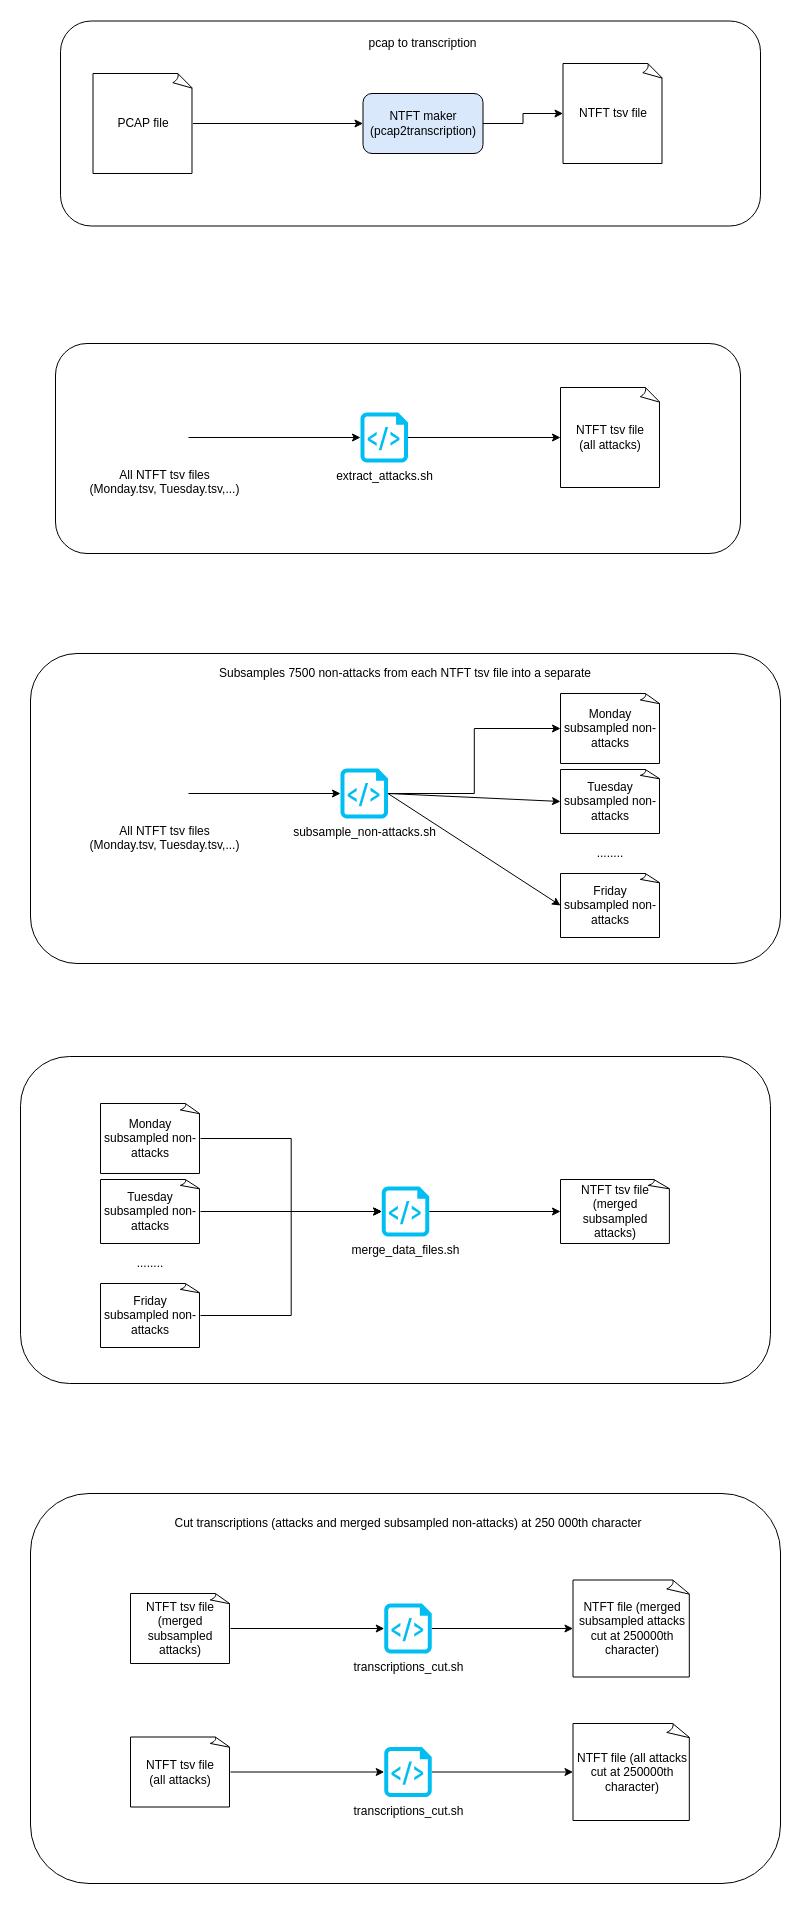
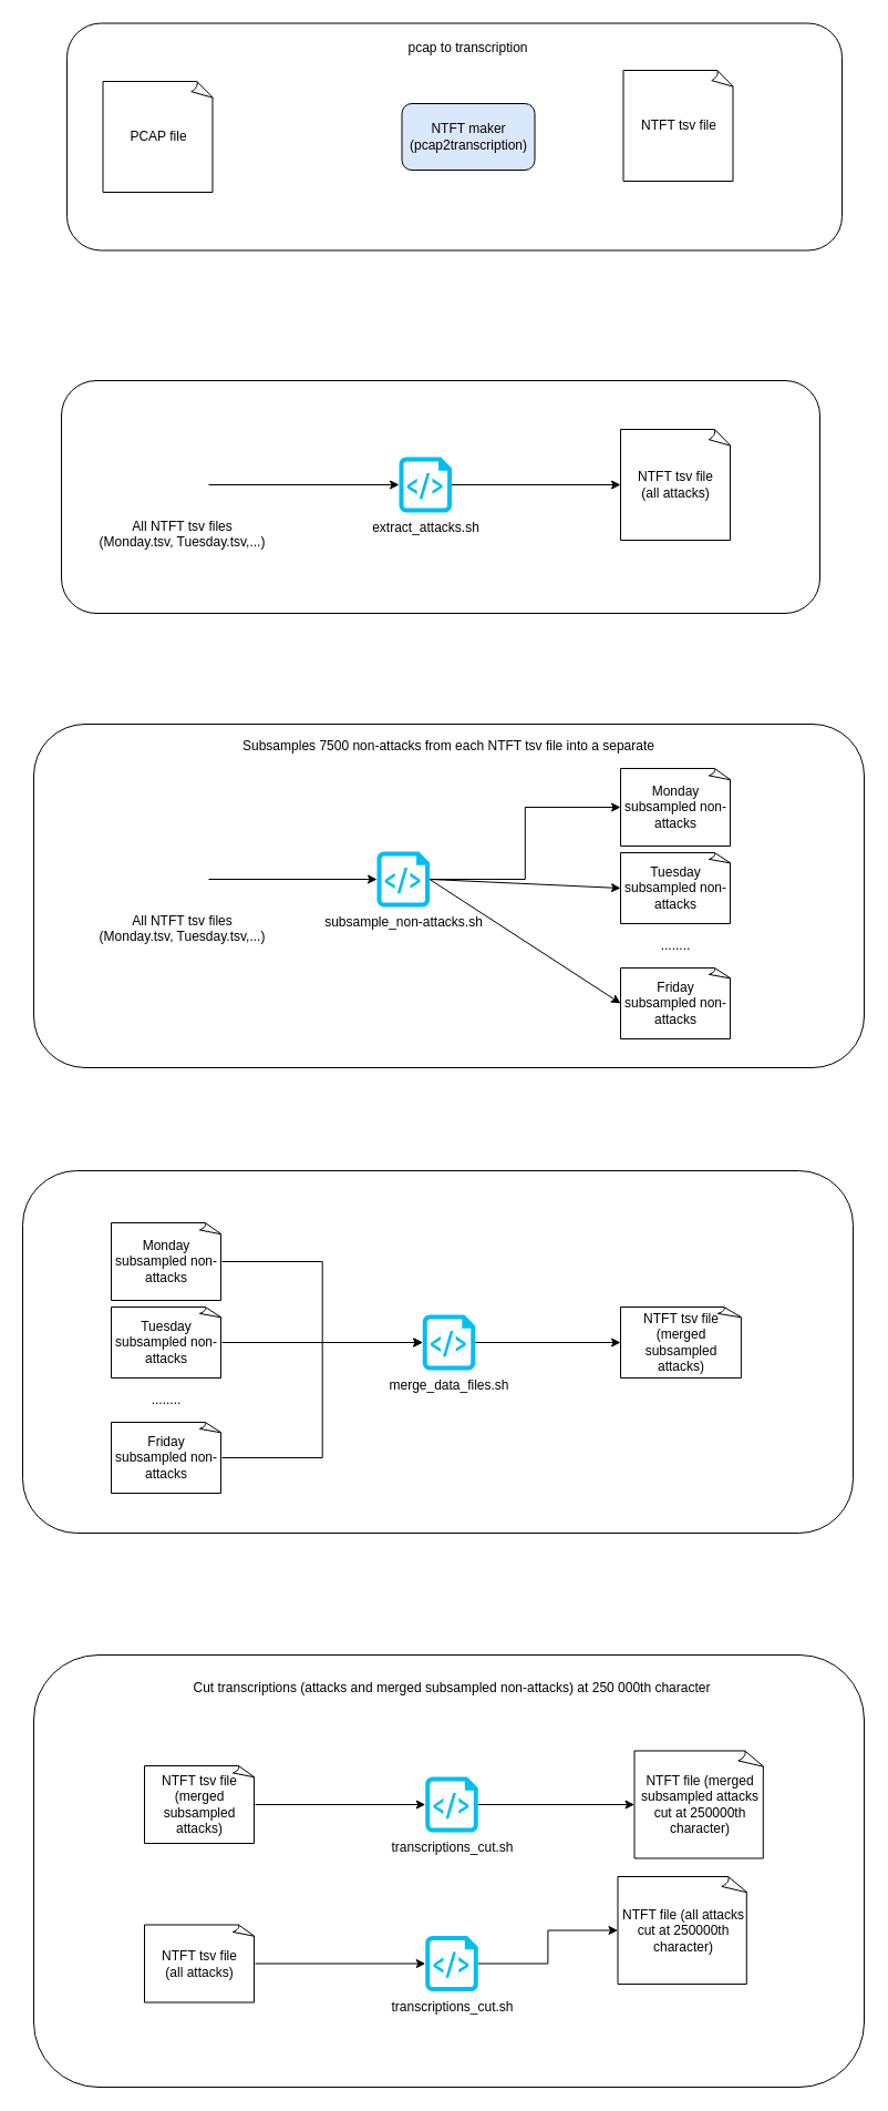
- <mxCell id="6" value="" style="edgeStyle=orthogonalEdgeStyle;rounded=0;orthogonalLoop=1;jettySize=auto;html=1;entryX=0;entryY=0.5;entryDx=0;entryDy=0;entryPerimeter=0;" edge="1" parent="1" source="7" target="9"><mxGeometry relative="1" as="geometry"><mxPoint x="562.5" y="123" as="targetPoint" /></mxGeometry></mxCell>
- <mxCell id="5" value="" style="edgeStyle=orthogonalEdgeStyle;rounded=0;orthogonalLoop=1;jettySize=auto;html=1;exitX=1;exitY=0.5;exitDx=0;exitDy=0;exitPerimeter=0;" edge="1" parent="1" source="8" target="7"><mxGeometry relative="1" as="geometry"><mxPoint x="232.5" y="123" as="sourcePoint" /></mxGeometry></mxCell>
- <mxCell id="49" value="NTFT file (all attacks cut at 250000th character)" style="whiteSpace=wrap;html=1;shape=mxgraph.basic.document" vertex="1" parent="1"><mxGeometry x="572.5" y="1723" width="117.5" height="97" as="geometry" /></mxCell>
+ <mxCell id="49" value="NTFT file (all attacks cut at 250000th character)" style="whiteSpace=wrap;html=1;shape=mxgraph.basic.document" vertex="1" parent="1"><mxGeometry x="557.5" y="1693" width="117.5" height="97" as="geometry" /></mxCell>
